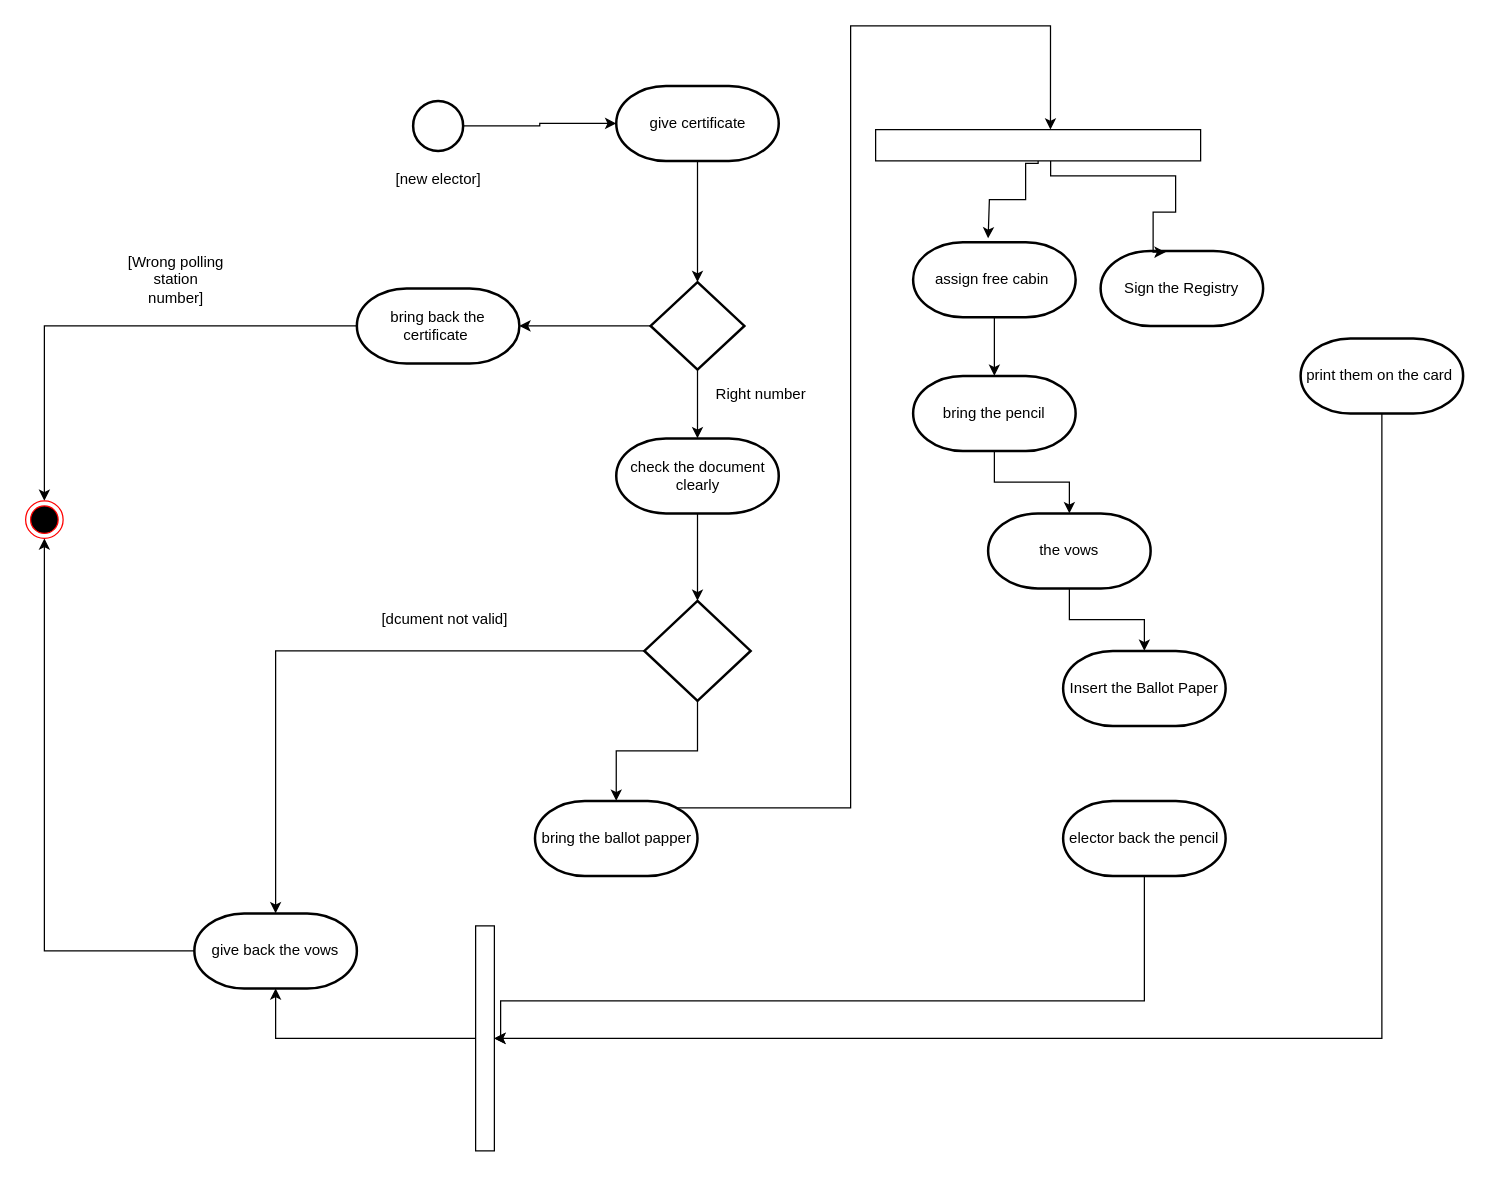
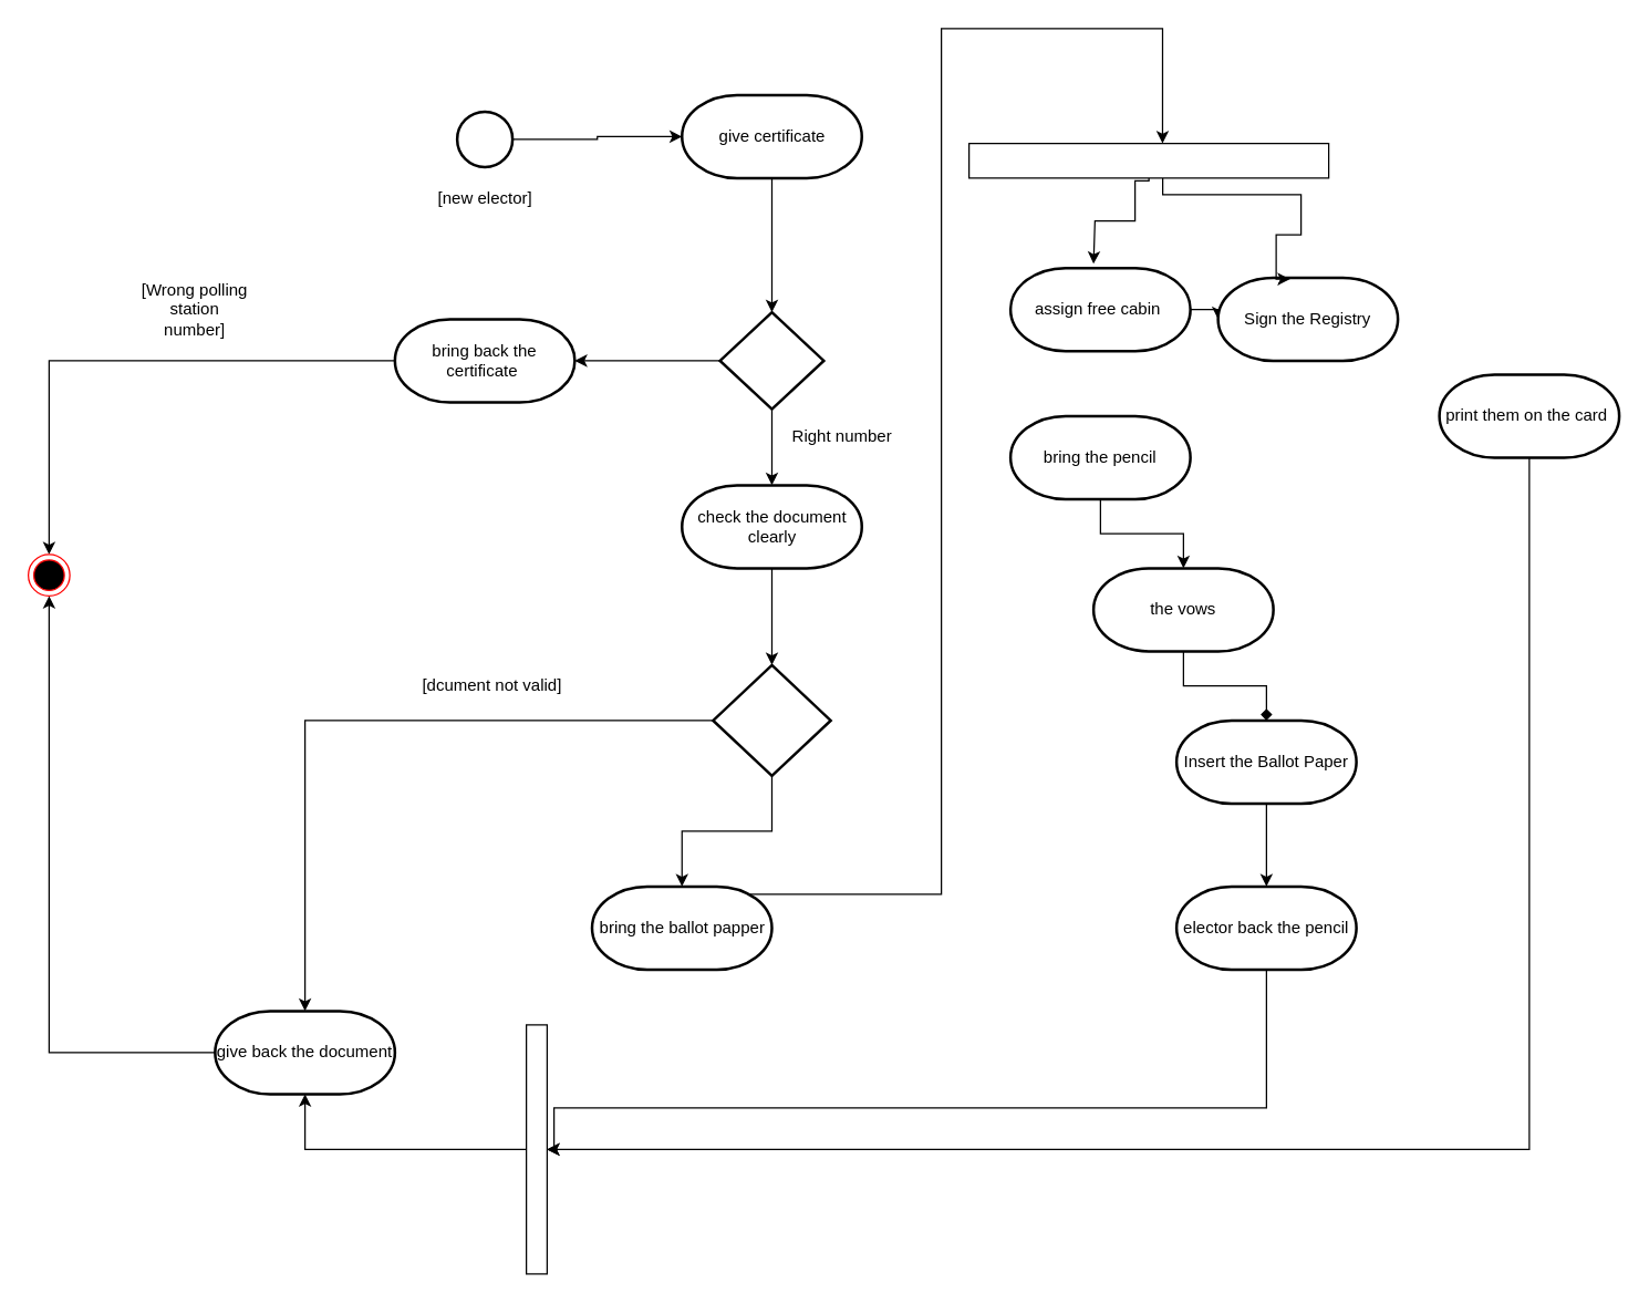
- <mxCell id="28" value="" style="edgeStyle=orthogonalEdgeStyle;rounded=0;orthogonalLoop=1;jettySize=auto;html=1;" edge="1" parent="1" source="29" target="33"><mxGeometry relative="1" as="geometry" /></mxCell>
+ <mxCell id="28" value="" style="edgeStyle=orthogonalEdgeStyle;rounded=0;orthogonalLoop=1;jettySize=auto;html=1;" edge="1" parent="1" source="29" target="30"><mxGeometry relative="1" as="geometry" /></mxCell>
- <mxCell id="34" value="" style="edgeStyle=orthogonalEdgeStyle;rounded=0;orthogonalLoop=1;jettySize=auto;html=1;" edge="1" parent="1" source="35" target="39"><mxGeometry relative="1" as="geometry" /></mxCell>
+ <mxCell id="34" value="" style="edgeStyle=orthogonalEdgeStyle;rounded=0;orthogonalLoop=1;jettySize=auto;html=1;endArrow=diamond;" edge="1" parent="1" source="35" target="39"><mxGeometry relative="1" as="geometry" /></mxCell>
+ <mxCell id="38" value="" style="edgeStyle=orthogonalEdgeStyle;rounded=0;orthogonalLoop=1;jettySize=auto;html=1;" edge="1" parent="1" source="39" target="41"><mxGeometry relative="1" as="geometry" /></mxCell>
- <mxCell id="18" value="give back the vows" style="strokeWidth=2;html=1;shape=mxgraph.flowchart.terminator;whiteSpace=wrap;" vertex="1" parent="1"><mxGeometry x="155" y="730" width="130" height="60" as="geometry" /></mxCell>
+ <mxCell id="18" value="give back the document" style="strokeWidth=2;html=1;shape=mxgraph.flowchart.terminator;whiteSpace=wrap;" vertex="1" parent="1"><mxGeometry x="155" y="730" width="130" height="60" as="geometry" /></mxCell>
